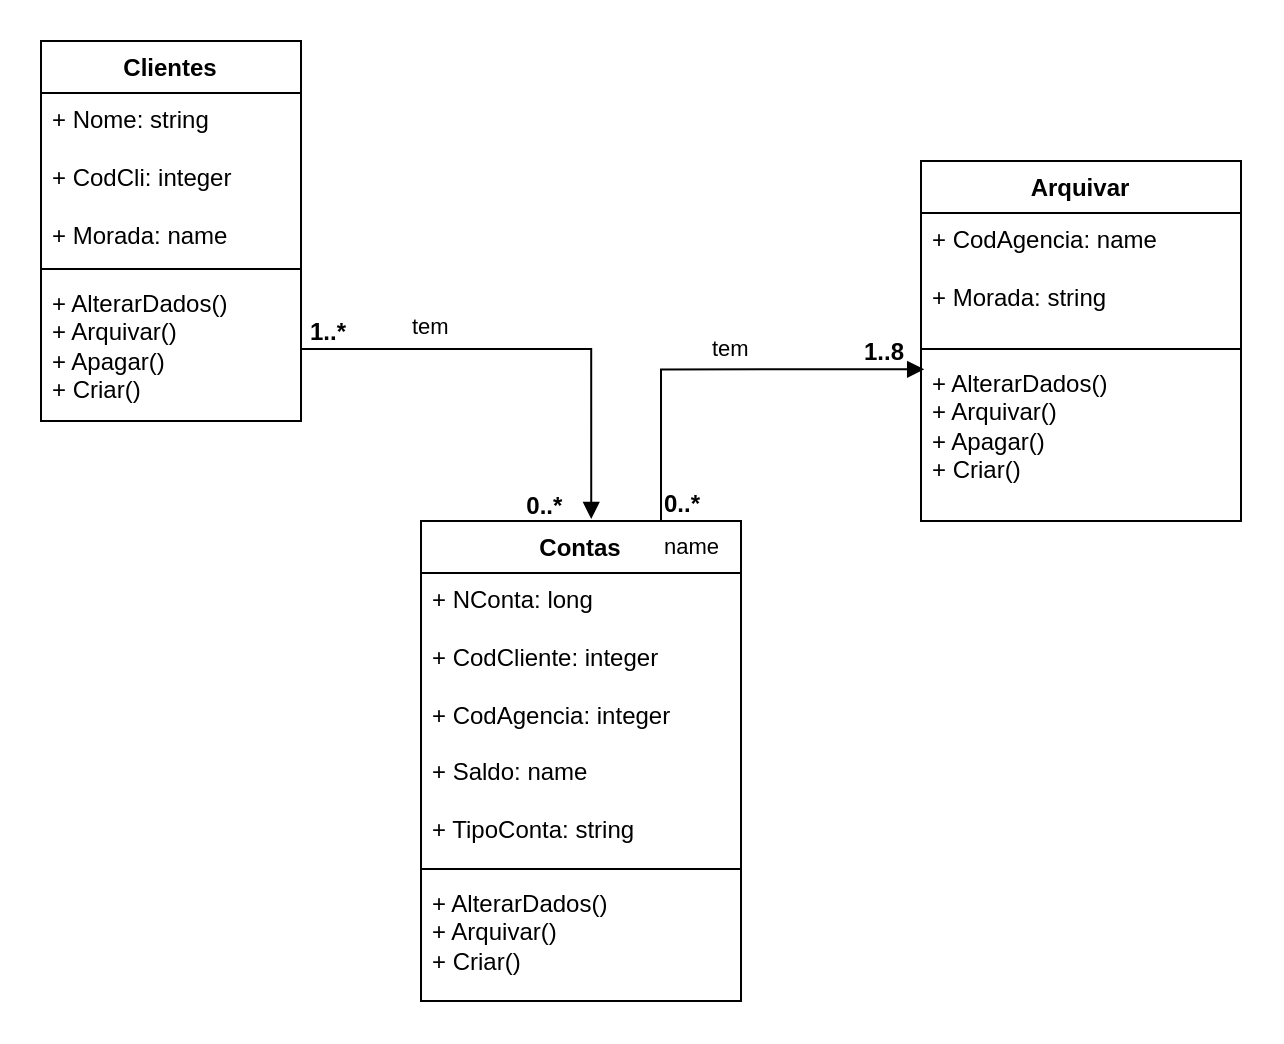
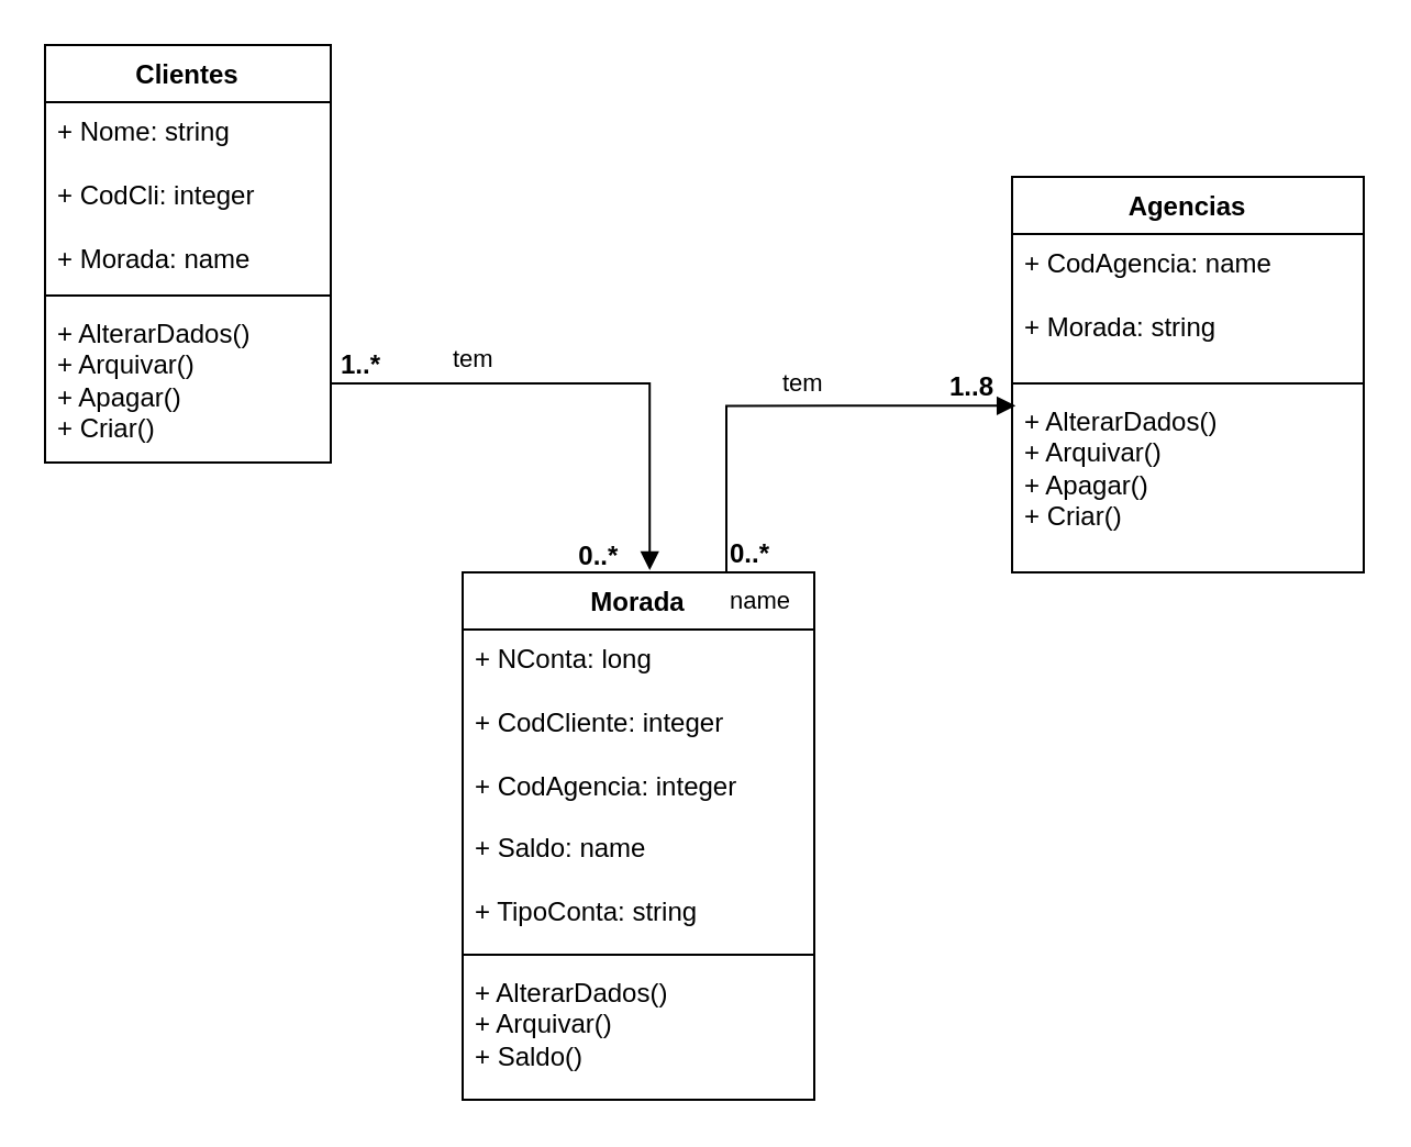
- <mxCell id="6" value="Arquivar" style="swimlane;fontStyle=1;align=center;verticalAlign=top;childLayout=stackLayout;horizontal=1;startSize=26;horizontalStack=0;resizeParent=1;resizeParentMax=0;resizeLast=0;collapsible=1;marginBottom=0;whiteSpace=wrap;html=1;" vertex="1" parent="1"><mxGeometry x="460" y="80" width="160" height="180" as="geometry" /></mxCell>
+ <mxCell id="6" value="Agencias" style="swimlane;fontStyle=1;align=center;verticalAlign=top;childLayout=stackLayout;horizontal=1;startSize=26;horizontalStack=0;resizeParent=1;resizeParentMax=0;resizeLast=0;collapsible=1;marginBottom=0;whiteSpace=wrap;html=1;" vertex="1" parent="1"><mxGeometry x="460" y="80" width="160" height="180" as="geometry" /></mxCell>
- <mxCell id="10" value="Contas" style="swimlane;fontStyle=1;align=center;verticalAlign=top;childLayout=stackLayout;horizontal=1;startSize=26;horizontalStack=0;resizeParent=1;resizeParentMax=0;resizeLast=0;collapsible=1;marginBottom=0;whiteSpace=wrap;html=1;" vertex="1" parent="1"><mxGeometry x="210" y="260" width="160" height="240" as="geometry" /></mxCell>
+ <mxCell id="10" value="Morada" style="swimlane;fontStyle=1;align=center;verticalAlign=top;childLayout=stackLayout;horizontal=1;startSize=26;horizontalStack=0;resizeParent=1;resizeParentMax=0;resizeLast=0;collapsible=1;marginBottom=0;whiteSpace=wrap;html=1;" vertex="1" parent="1"><mxGeometry x="210" y="260" width="160" height="240" as="geometry" /></mxCell>
- <mxCell id="13" value="+ AlterarDados()&lt;br style=&quot;border-color: var(--border-color);&quot;&gt;+ Arquivar()&lt;br style=&quot;border-color: var(--border-color);&quot;&gt;+ Criar()" style="text;strokeColor=none;fillColor=none;align=left;verticalAlign=top;spacingLeft=4;spacingRight=4;overflow=hidden;rotatable=0;points=[[0,0.5],[1,0.5]];portConstraint=eastwest;whiteSpace=wrap;html=1;" vertex="1" parent="10"><mxGeometry y="178" width="160" height="62" as="geometry" /></mxCell>
+ <mxCell id="13" value="+ AlterarDados()&lt;br style=&quot;border-color: var(--border-color);&quot;&gt;+ Arquivar()&lt;br style=&quot;border-color: var(--border-color);&quot;&gt;+ Saldo()" style="text;strokeColor=none;fillColor=none;align=left;verticalAlign=top;spacingLeft=4;spacingRight=4;overflow=hidden;rotatable=0;points=[[0,0.5],[1,0.5]];portConstraint=eastwest;whiteSpace=wrap;html=1;" vertex="1" parent="10"><mxGeometry y="178" width="160" height="62" as="geometry" /></mxCell>
